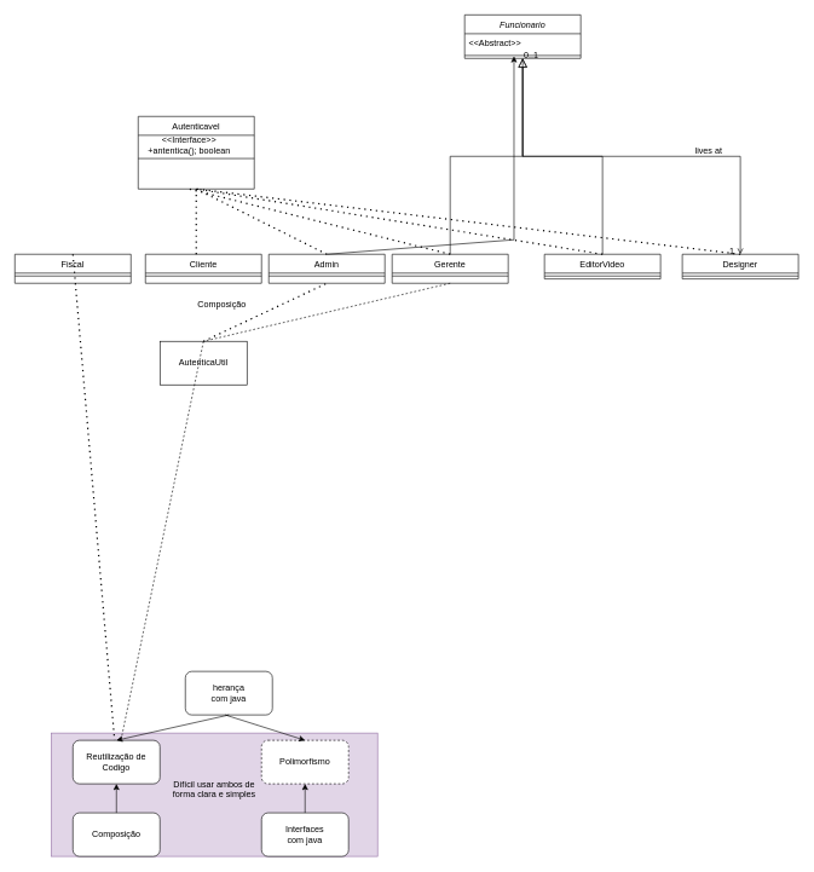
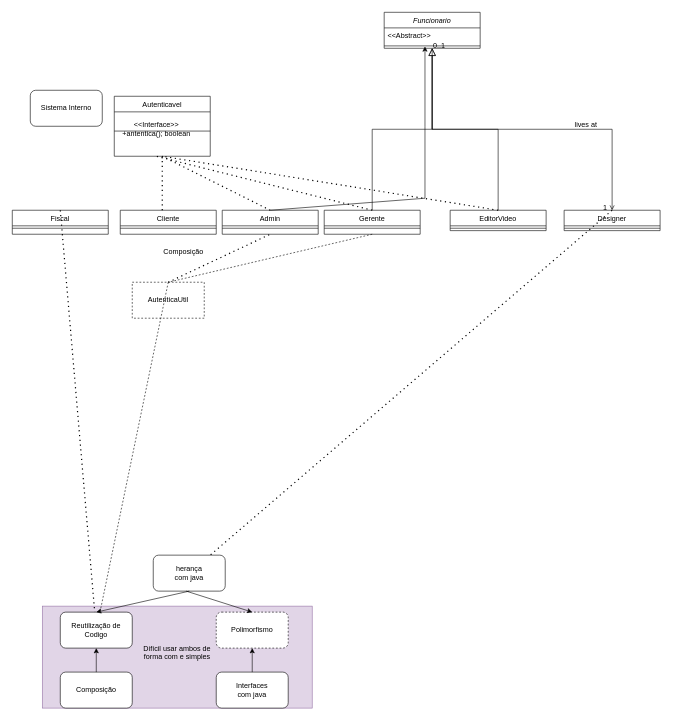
+ <mxCell id="25" value="Sistema Interno" style="rounded=1;whiteSpace=wrap;html=1;" vertex="1" parent="1"><mxGeometry x="50" y="150" width="120" height="60" as="geometry" /></mxCell>
- <mxCell id="28" value="&amp;lt;&amp;lt;Interface&amp;gt;&amp;gt;&lt;br&gt;+antentica(); boolean" style="text;html=1;align=center;verticalAlign=middle;resizable=0;points=[];autosize=1;strokeColor=none;fillColor=none;" vertex="1" parent="1"><mxGeometry x="195" y="185" width="130" height="30" as="geometry" /></mxCell>
+ <mxCell id="28" value="&amp;lt;&amp;lt;Interface&amp;gt;&amp;gt;&lt;br&gt;+antentica(); boolean" style="text;html=1;align=center;verticalAlign=middle;resizable=0;points=[];autosize=1;strokeColor=none;fillColor=none;" vertex="1" parent="1"><mxGeometry x="195" y="200" width="130" height="30" as="geometry" /></mxCell>
- <mxCell id="33" value="" style="endArrow=none;dashed=1;html=1;dashPattern=1 3;strokeWidth=2;rounded=0;entryX=0.5;entryY=1;entryDx=0;entryDy=0;exitX=0.5;exitY=0;exitDx=0;exitDy=0;" edge="1" parent="1" source="12" target="26"><mxGeometry width="50" height="50" relative="1" as="geometry"><mxPoint x="390" y="310" as="sourcePoint" /><mxPoint x="440" y="260" as="targetPoint" /></mxGeometry></mxCell>
+ <mxCell id="33" value="" style="endArrow=none;dashed=1;html=1;dashPattern=1 3;strokeWidth=2;rounded=0;exitX=0.5;exitY=0;exitDx=0;exitDy=0;" edge="1" parent="1" source="12" target="40"><mxGeometry width="50" height="50" relative="1" as="geometry"><mxPoint x="390" y="310" as="sourcePoint" /><mxPoint x="440" y="260" as="targetPoint" /></mxGeometry></mxCell>
- <mxCell id="35" value="AutenticaUtil" style="rounded=0;whiteSpace=wrap;html=1;" vertex="1" parent="1"><mxGeometry x="220" y="470" width="120" height="60" as="geometry" /></mxCell>
+ <mxCell id="35" value="AutenticaUtil" style="rounded=0;whiteSpace=wrap;html=1;dashed=1;" vertex="1" parent="1"><mxGeometry x="220" y="470" width="120" height="60" as="geometry" /></mxCell>
- <mxCell id="2" value="&lt;div&gt;Difícil usar ambos de &lt;br&gt;&lt;/div&gt;&lt;div&gt;forma clara e simples&lt;/div&gt;&lt;div&gt;&lt;br&gt;&lt;/div&gt;" style="rounded=0;whiteSpace=wrap;html=1;fillColor=#e1d5e7;strokeColor=#9673a6;" vertex="1" parent="1"><mxGeometry x="70" y="1010" width="450" height="170" as="geometry" /></mxCell>
+ <mxCell id="2" value="&lt;div&gt;Difícil usar ambos de &lt;br&gt;&lt;/div&gt;&lt;div&gt;forma com e simples&lt;/div&gt;&lt;div&gt;&lt;br&gt;&lt;/div&gt;" style="rounded=0;whiteSpace=wrap;html=1;fillColor=#e1d5e7;strokeColor=#9673a6;" vertex="1" parent="1"><mxGeometry x="70" y="1010" width="450" height="170" as="geometry" /></mxCell>
